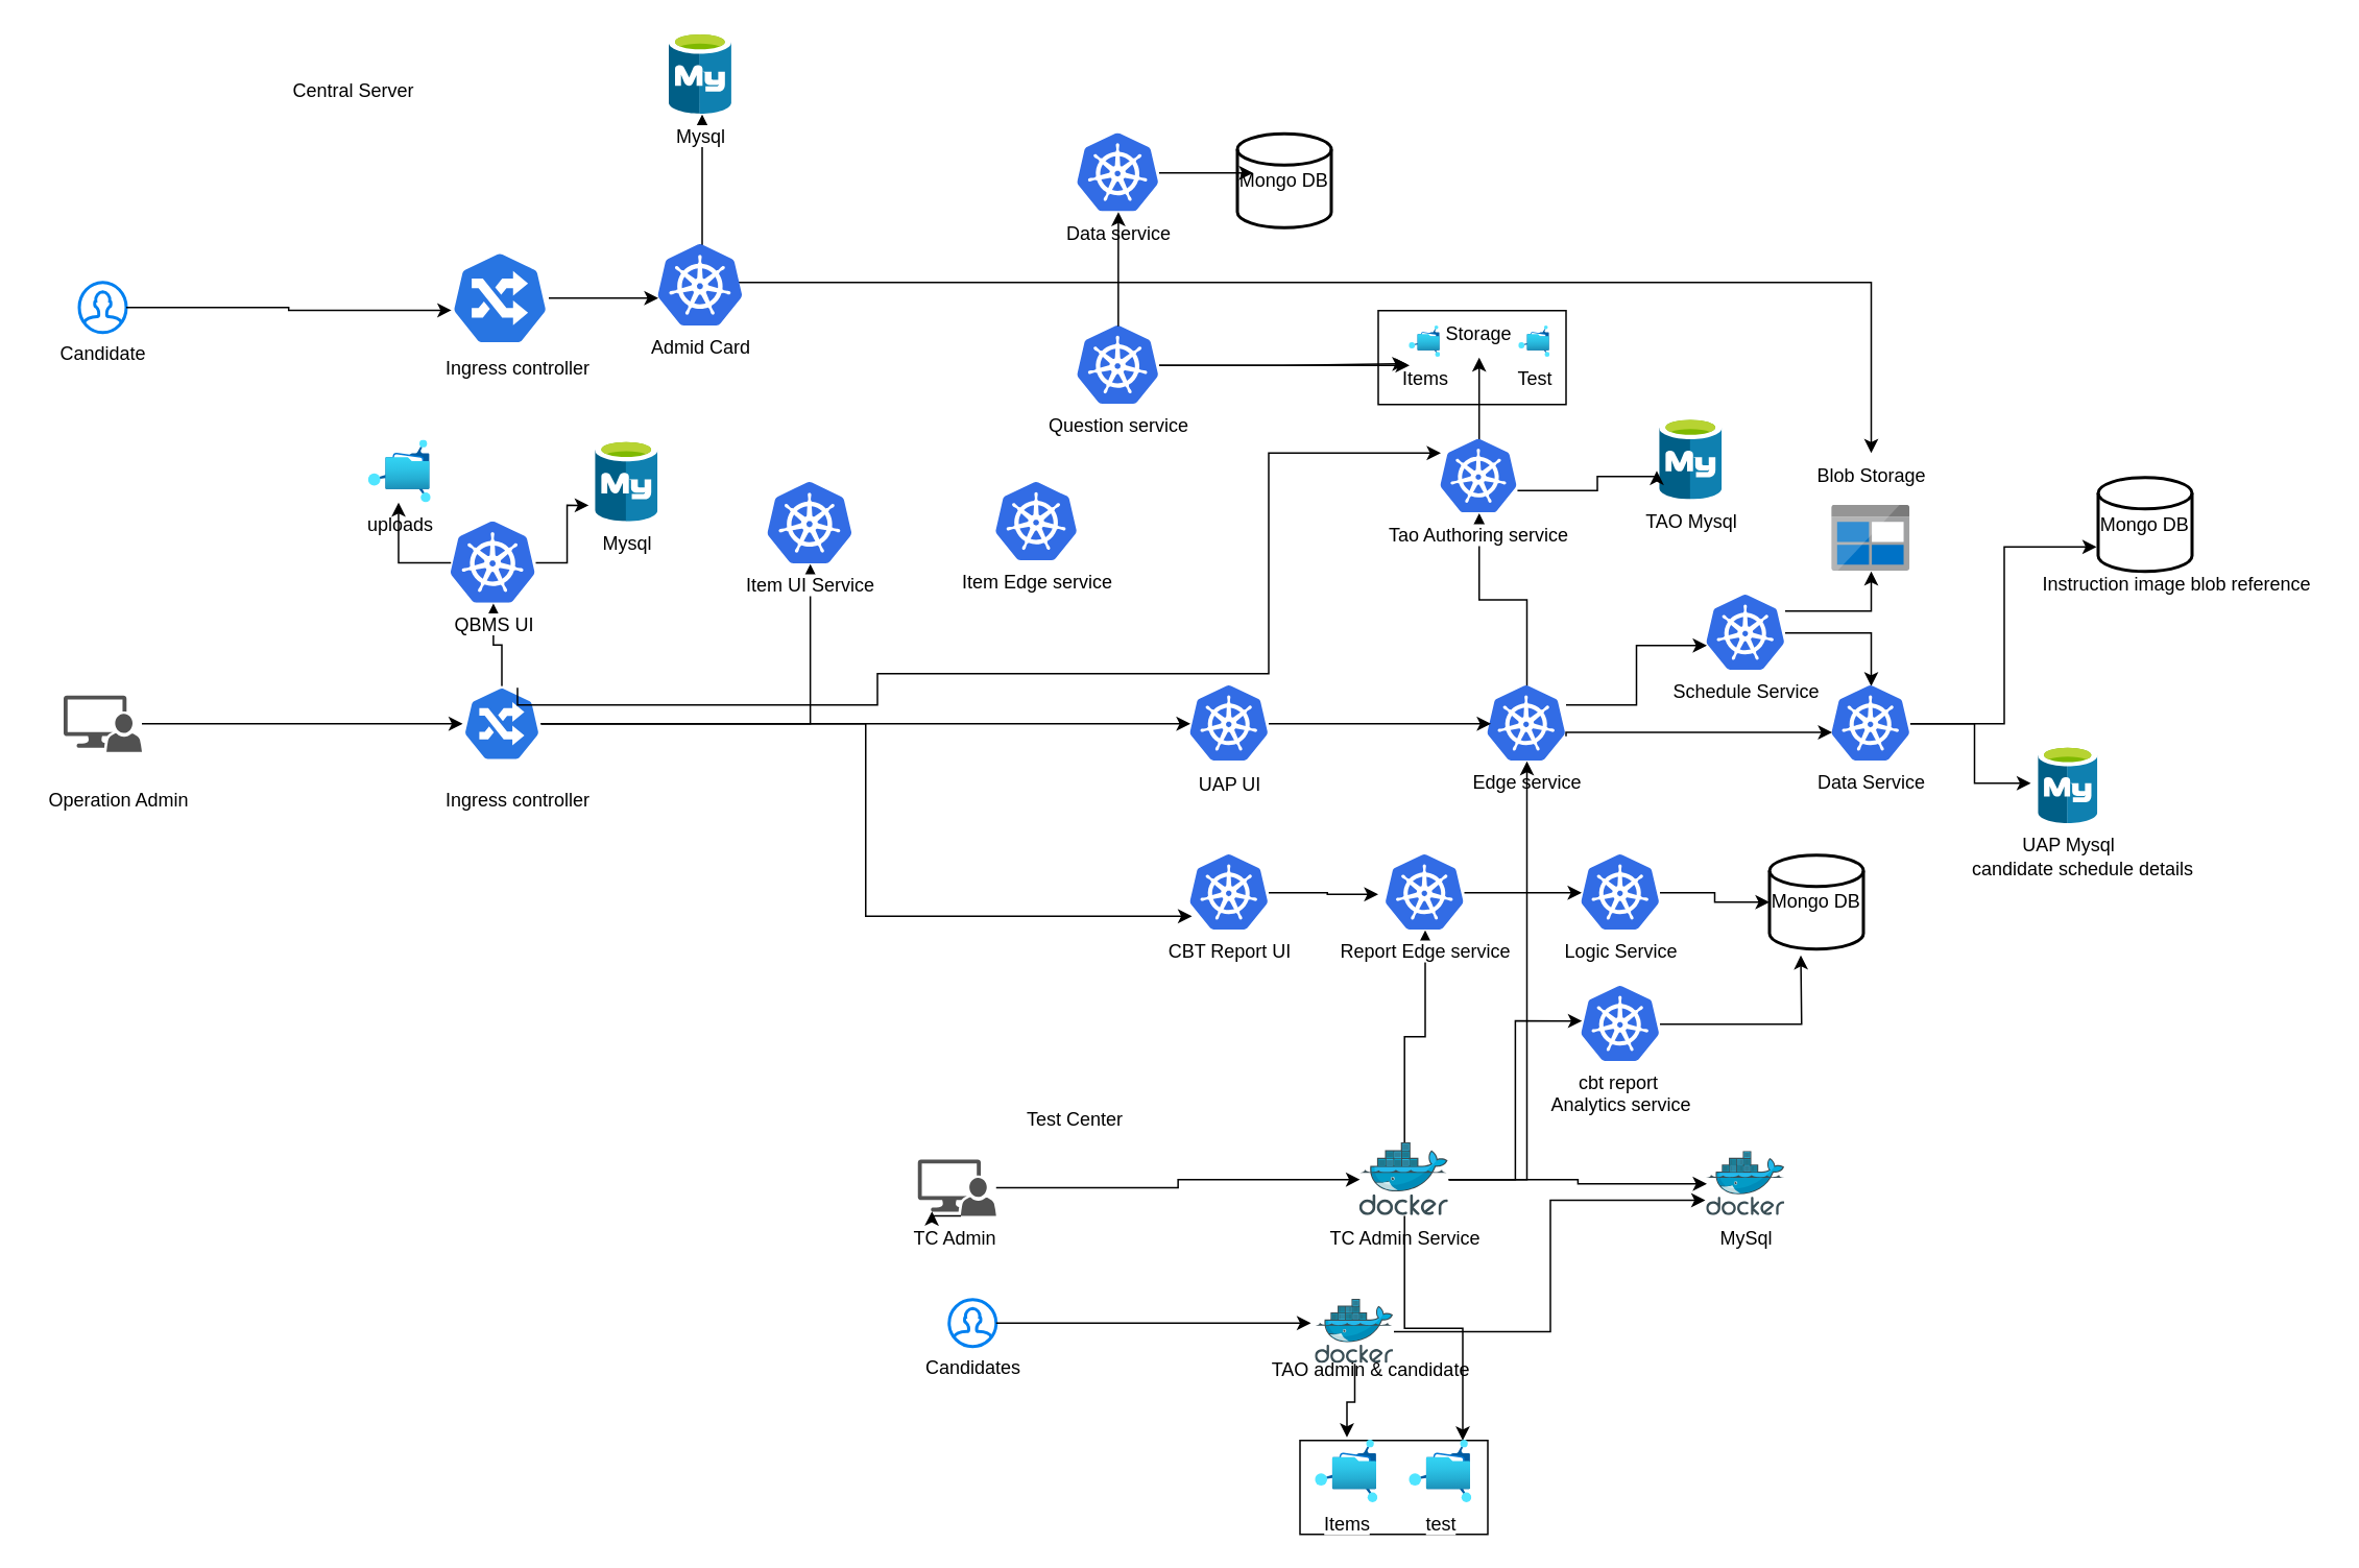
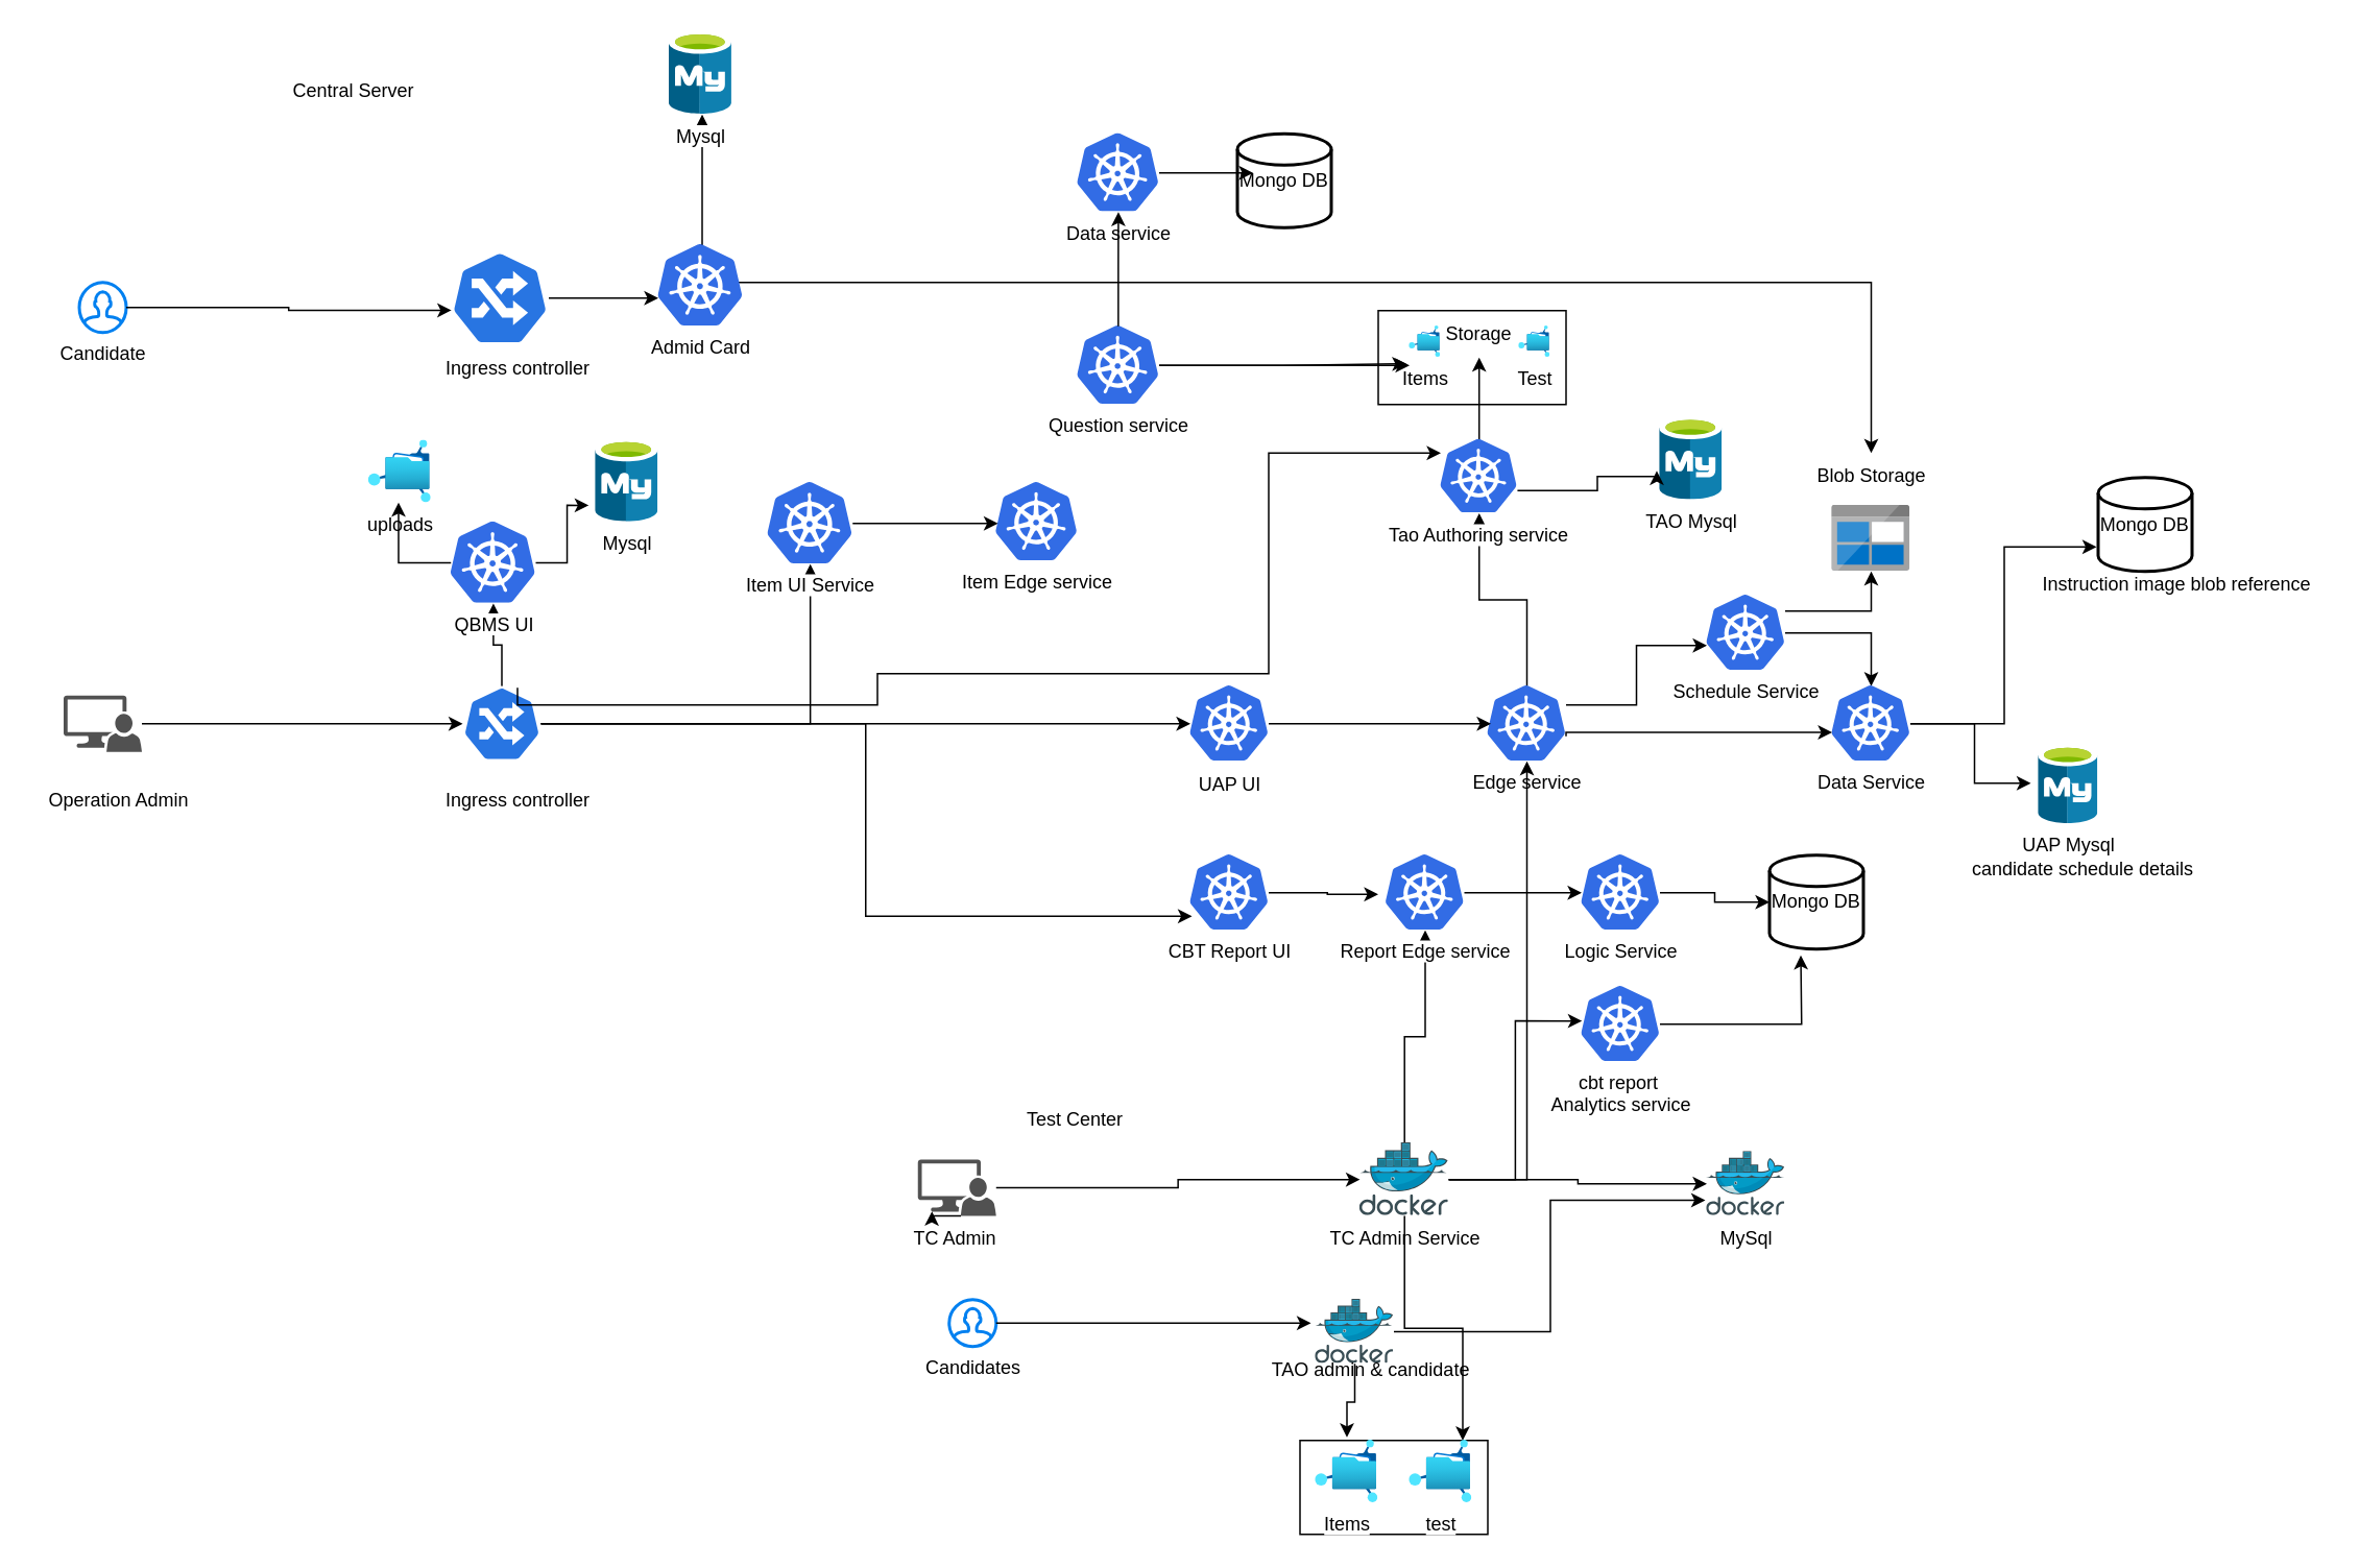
+ <mxCell id="63" style="edgeStyle=orthogonalEdgeStyle;rounded=0;orthogonalLoop=1;jettySize=auto;html=1;entryX=0.022;entryY=0.52;entryDx=0;entryDy=0;entryPerimeter=0;" parent="1" source="55" target="54" edge="1"><mxGeometry relative="1" as="geometry" /></mxCell>
